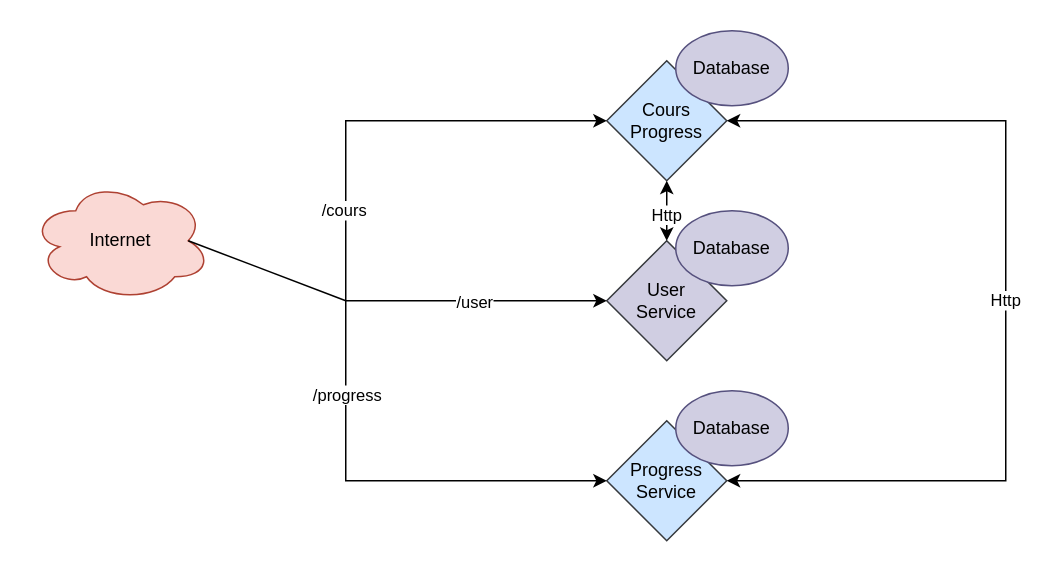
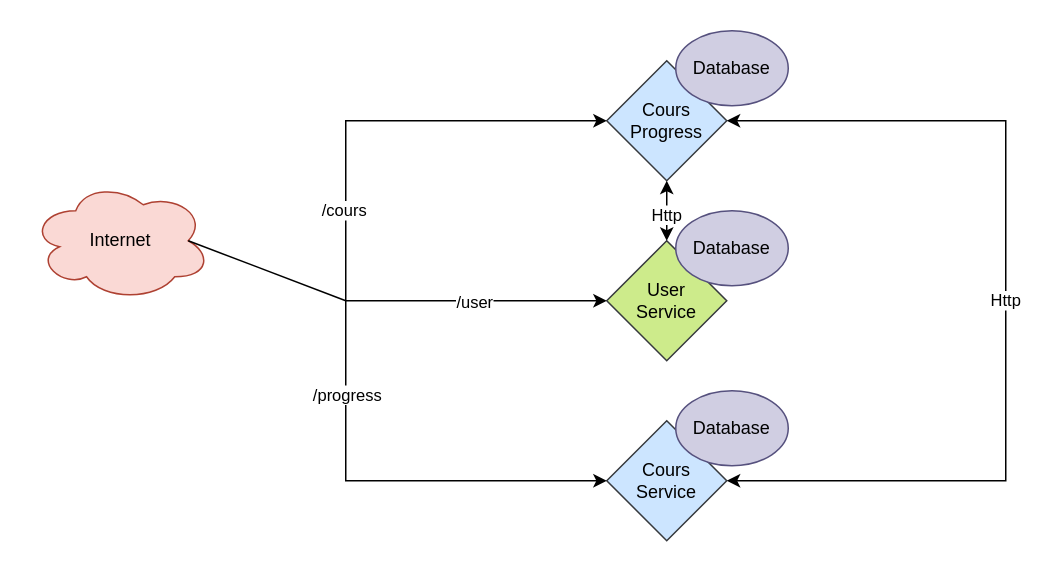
- <mxCell id="3" value="User&lt;br&gt;Service" style="rhombus;whiteSpace=wrap;html=1;fillColor=#d0cee2;strokeColor=#36393d;" vertex="1" parent="1"><mxGeometry x="404" y="160" width="80" height="80" as="geometry" /></mxCell>
+ <mxCell id="3" value="User&lt;br&gt;Service" style="rhombus;whiteSpace=wrap;html=1;fillColor=#cdeb8b;strokeColor=#36393d;" vertex="1" parent="1"><mxGeometry x="404" y="160" width="80" height="80" as="geometry" /></mxCell>
- <mxCell id="5" value="Progress&lt;br&gt;Service" style="rhombus;whiteSpace=wrap;html=1;fillColor=#cce5ff;strokeColor=#36393d;" vertex="1" parent="1"><mxGeometry x="404" y="280" width="80" height="80" as="geometry" /></mxCell>
+ <mxCell id="5" value="Cours&lt;br&gt;Service" style="rhombus;whiteSpace=wrap;html=1;fillColor=#cce5ff;strokeColor=#36393d;" vertex="1" parent="1"><mxGeometry x="404" y="280" width="80" height="80" as="geometry" /></mxCell>
